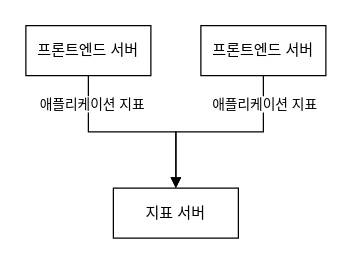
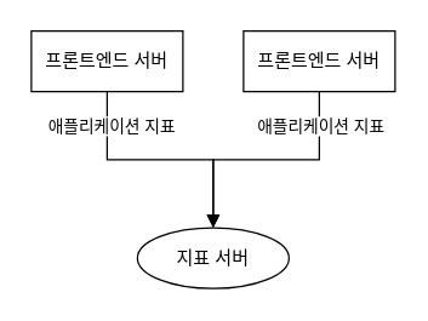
- <mxCell id="8" value="지표 서버" style="rounded=0;whiteSpace=wrap;html=1;" vertex="1" parent="1"><mxGeometry x="90" y="150" width="100" height="40" as="geometry" /></mxCell>
+ <mxCell id="8" value="지표 서버" style="ellipse;whiteSpace=wrap;html=1;" vertex="1" parent="1"><mxGeometry x="90" y="150" width="100" height="40" as="geometry" /></mxCell>
